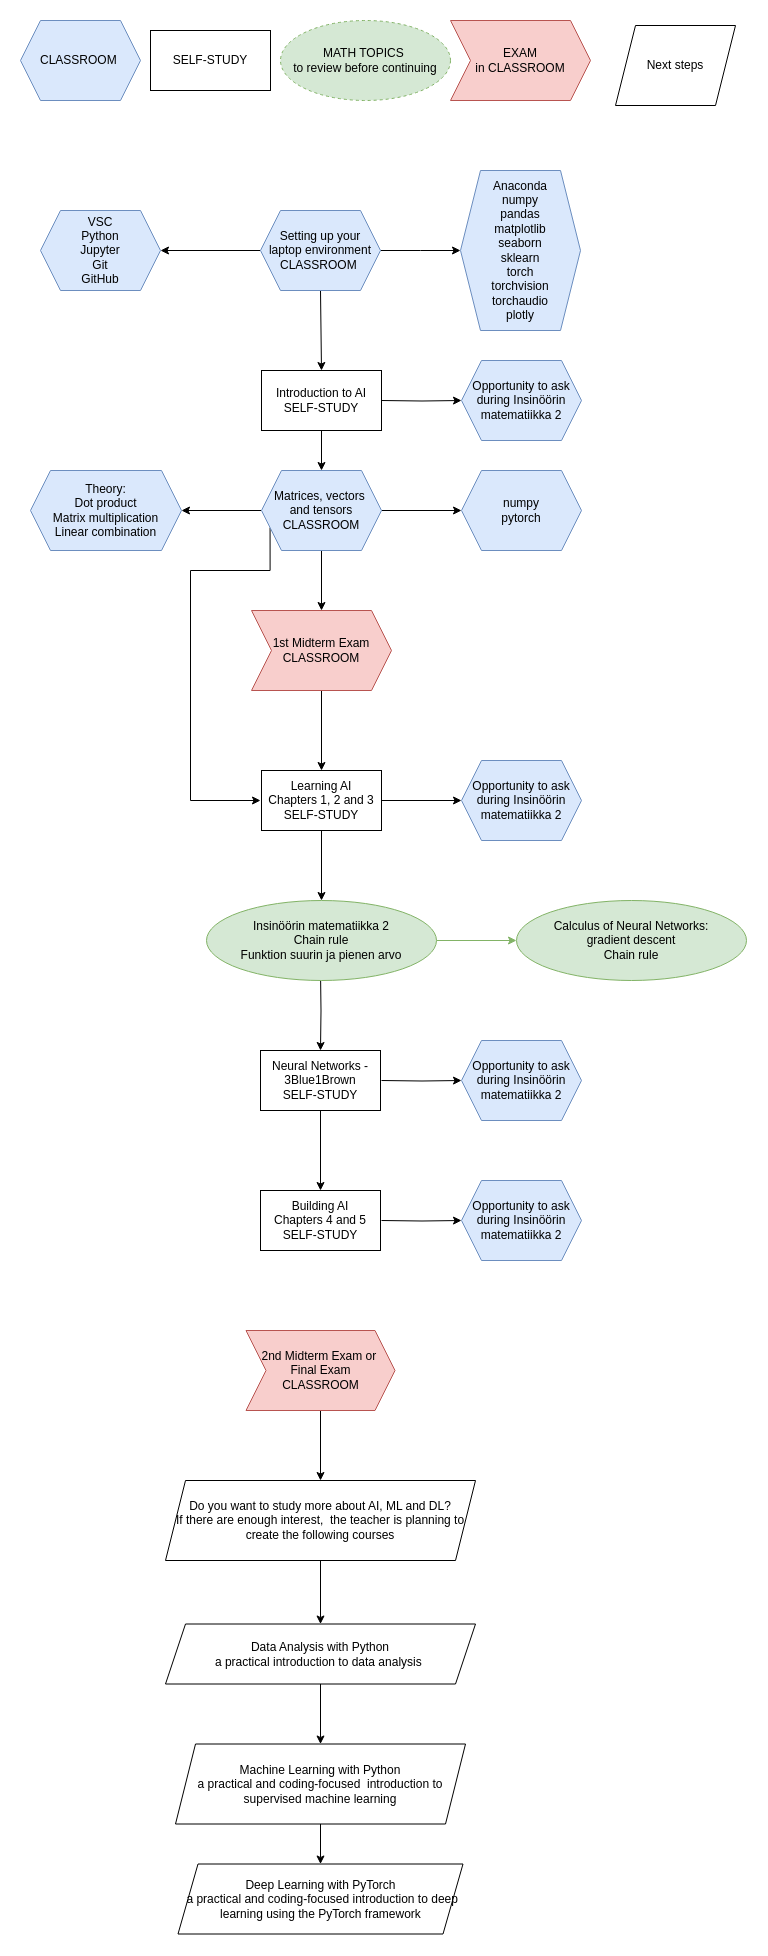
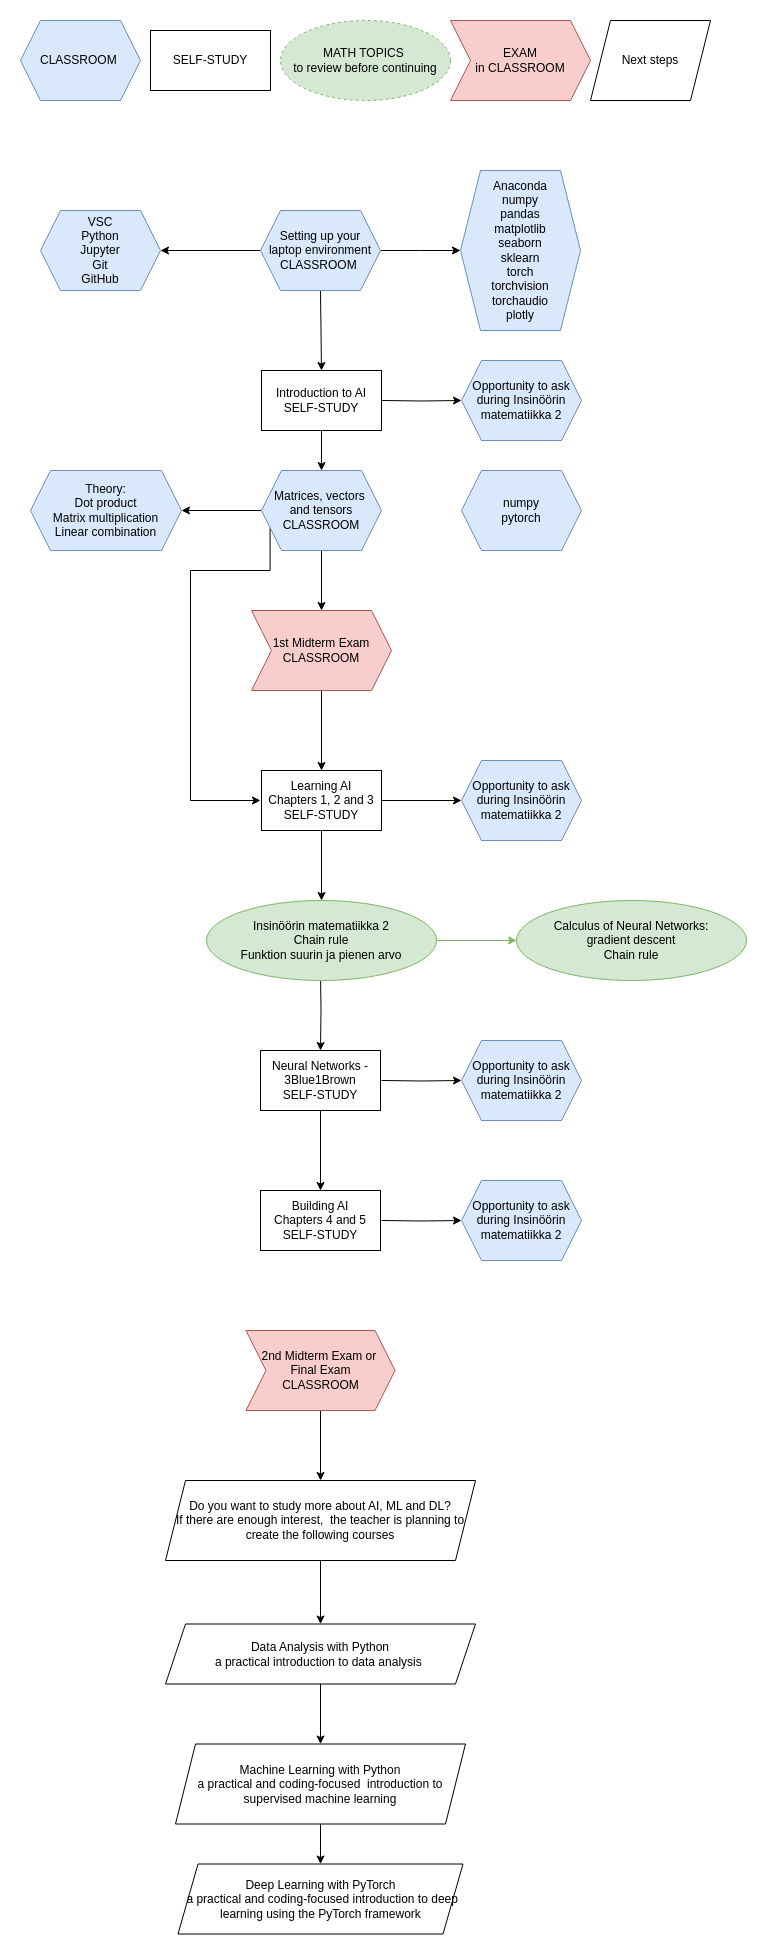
- <mxCell id="49" value="Next steps" style="shape=parallelogram;perimeter=parallelogramPerimeter;whiteSpace=wrap;html=1;fixedSize=1;" vertex="1" parent="1"><mxGeometry x="615" y="25" width="120" height="80" as="geometry" /></mxCell>
+ <mxCell id="49" value="Next steps" style="shape=parallelogram;perimeter=parallelogramPerimeter;whiteSpace=wrap;html=1;fixedSize=1;" vertex="1" parent="1"><mxGeometry x="590" y="20" width="120" height="80" as="geometry" /></mxCell>
- <mxCell id="17" value="" style="edgeStyle=orthogonalEdgeStyle;rounded=0;orthogonalLoop=1;jettySize=auto;html=1;" edge="1" parent="1" source="21" target="27"><mxGeometry relative="1" as="geometry" /></mxCell>
